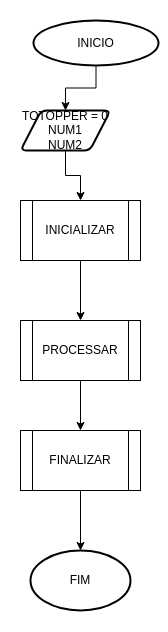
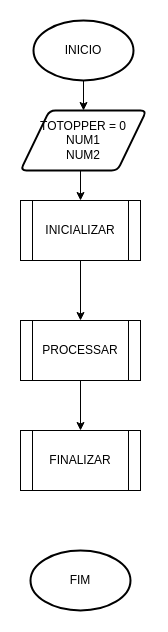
- <mxCell id="3" value="INICIO" style="strokeWidth=2;html=1;shape=mxgraph.flowchart.start_1;whiteSpace=wrap;" vertex="1" parent="1"><mxGeometry x="33" y="20" width="125" height="45" as="geometry" /></mxCell>
+ <mxCell id="3" value="INICIO" style="strokeWidth=2;html=1;shape=mxgraph.flowchart.start_1;whiteSpace=wrap;" vertex="1" parent="1"><mxGeometry x="33" y="20" width="100" height="60" as="geometry" /></mxCell>
- <mxCell id="12" value="TOTOPPER = 0&lt;div&gt;NUM1&lt;/div&gt;&lt;div&gt;NUM2&lt;/div&gt;" style="shape=parallelogram;html=1;strokeWidth=2;perimeter=parallelogramPerimeter;whiteSpace=wrap;rounded=1;arcSize=12;size=0.23;" vertex="1" parent="1"><mxGeometry x="20" y="110" width="90" height="40" as="geometry" /></mxCell>
+ <mxCell id="12" value="TOTOPPER = 0&lt;div&gt;NUM1&lt;/div&gt;&lt;div&gt;NUM2&lt;/div&gt;" style="shape=parallelogram;html=1;strokeWidth=2;perimeter=parallelogramPerimeter;whiteSpace=wrap;rounded=1;arcSize=12;size=0.23;" vertex="1" parent="1"><mxGeometry x="20" y="110" width="126" height="60" as="geometry" /></mxCell>
- <mxCell id="10" style="edgeStyle=orthogonalEdgeStyle;rounded=0;orthogonalLoop=1;jettySize=auto;html=1;entryX=0.5;entryY=0;entryDx=0;entryDy=0;entryPerimeter=0;" edge="1" parent="1" source="9" target="4"><mxGeometry relative="1" as="geometry" /></mxCell>
